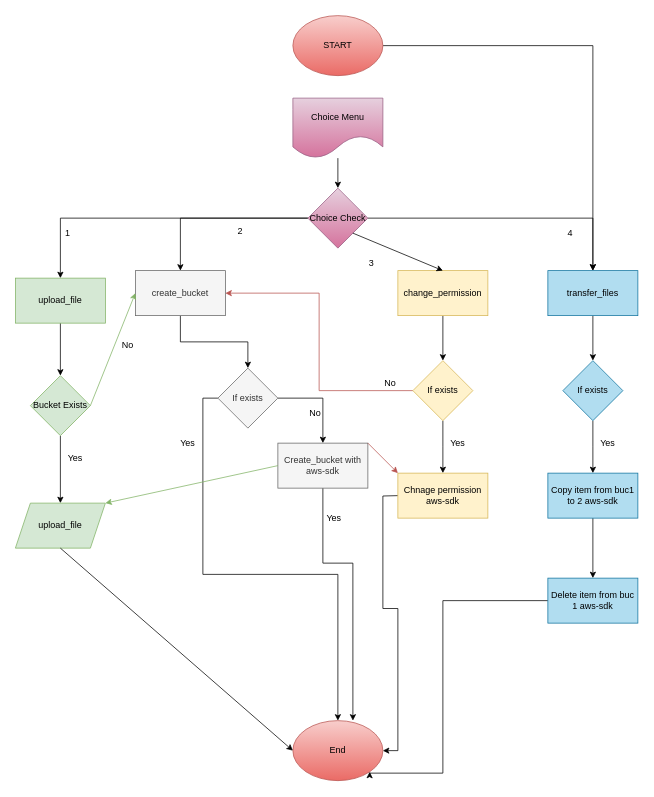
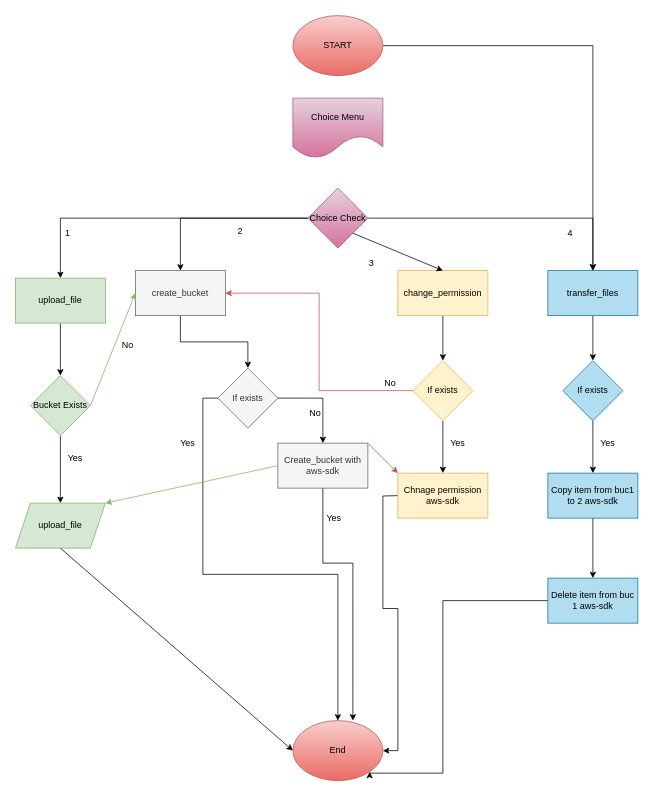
- <mxCell id="4" value="" style="edgeStyle=orthogonalEdgeStyle;rounded=0;orthogonalLoop=1;jettySize=auto;html=1;" edge="1" parent="1" source="5" target="9"><mxGeometry relative="1" as="geometry" /></mxCell>
